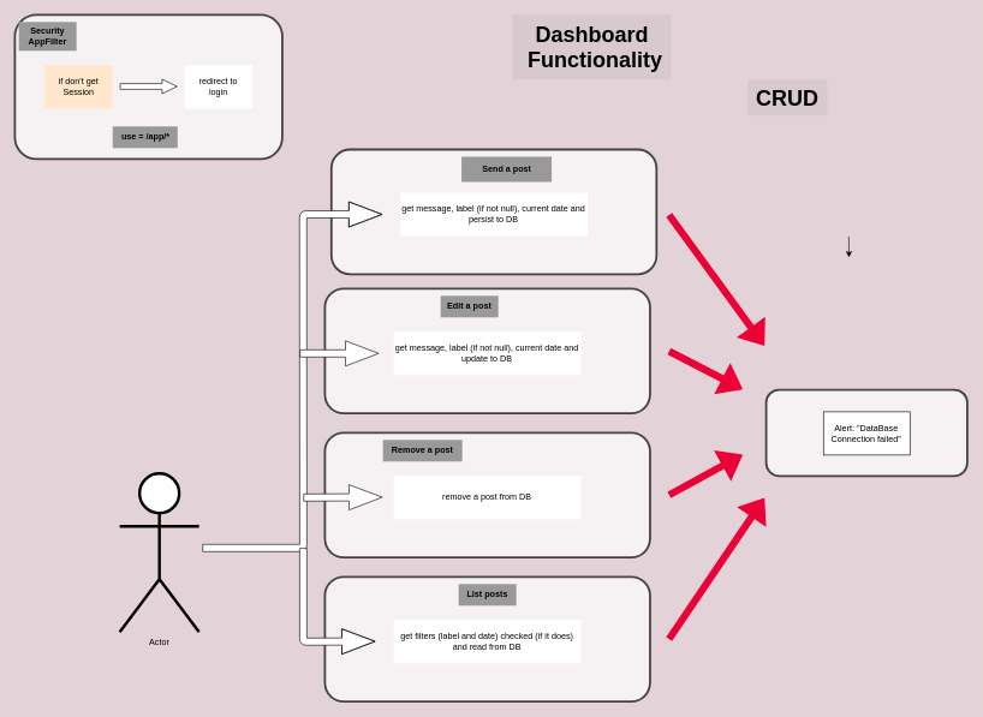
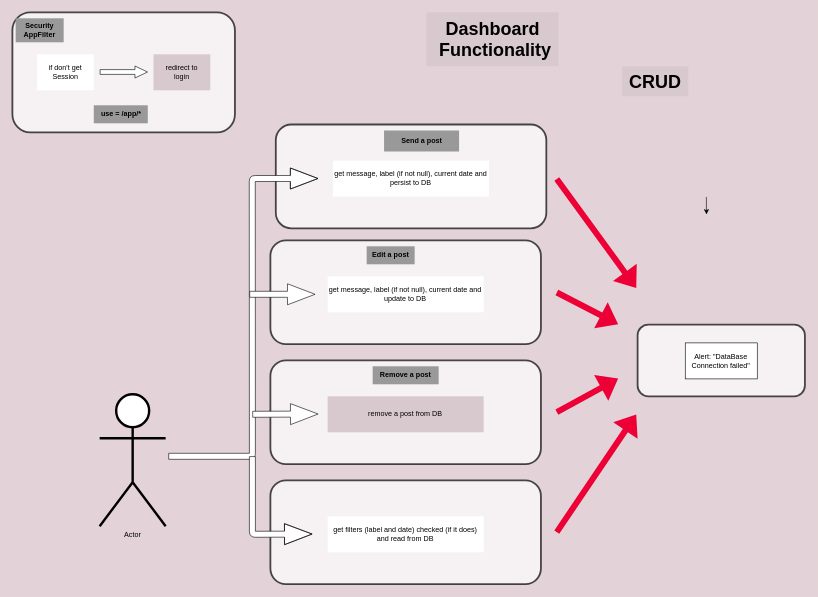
- <mxCell id="9" value="if don't get Session" style="rounded=0;whiteSpace=wrap;html=1;strokeColor=none;strokeWidth=4;fillColor=#ffe6cc;" parent="1" vertex="1"><mxGeometry x="61.09" y="90" width="94.56" height="60" as="geometry" /></mxCell>
+ <mxCell id="9" value="if don't get Session" style="rounded=0;whiteSpace=wrap;html=1;strokeColor=none;strokeWidth=4;" parent="1" vertex="1"><mxGeometry x="61.09" y="90" width="94.56" height="60" as="geometry" /></mxCell>
- <mxCell id="11" value="redirect to&lt;br&gt;login" style="rounded=0;whiteSpace=wrap;html=1;strokeColor=none;strokeWidth=4;" parent="1" vertex="1"><mxGeometry x="255.21" y="90" width="94.56" height="60" as="geometry" /></mxCell>
+ <mxCell id="11" value="redirect to&lt;br&gt;login" style="rounded=0;whiteSpace=wrap;html=1;strokeColor=none;strokeWidth=4;fillColor=#d8c9ce;" parent="1" vertex="1"><mxGeometry x="255.21" y="90" width="94.56" height="60" as="geometry" /></mxCell>
- <mxCell id="26" value="&lt;b&gt;Remove a post&lt;br&gt;&lt;/b&gt;" style="text;html=1;align=center;verticalAlign=middle;resizable=0;points=[];autosize=1;strokeColor=none;fillColor=#999999;fontColor=#000000;labelBackgroundColor=none;labelBorderColor=none;" parent="1" vertex="1"><mxGeometry x="530.43" y="610" width="110" height="30" as="geometry" /></mxCell>
+ <mxCell id="26" value="&lt;b&gt;Remove a post&lt;br&gt;&lt;/b&gt;" style="text;html=1;align=center;verticalAlign=middle;resizable=0;points=[];autosize=1;strokeColor=none;fillColor=#999999;fontColor=#000000;labelBackgroundColor=none;labelBorderColor=none;" parent="1" vertex="1"><mxGeometry x="620.43" y="610" width="110" height="30" as="geometry" /></mxCell>
- <mxCell id="25" value="remove a post from DB" style="rounded=0;whiteSpace=wrap;html=1;strokeColor=none;strokeWidth=4;" parent="1" vertex="1"><mxGeometry x="545.43" y="660" width="260" height="60" as="geometry" /></mxCell>
+ <mxCell id="25" value="remove a post from DB" style="rounded=0;whiteSpace=wrap;html=1;strokeColor=none;strokeWidth=4;fillColor=#d8c9ce;" parent="1" vertex="1"><mxGeometry x="545.43" y="660" width="260" height="60" as="geometry" /></mxCell>
- <mxCell id="31" value="&lt;b&gt;List posts&lt;br&gt;&lt;/b&gt;" style="text;html=1;align=center;verticalAlign=middle;resizable=0;points=[];autosize=1;strokeColor=none;fillColor=#999999;fontColor=#000000;labelBackgroundColor=none;labelBorderColor=none;" parent="1" vertex="1"><mxGeometry x="635.43" y="810" width="80" height="30" as="geometry" /></mxCell>
